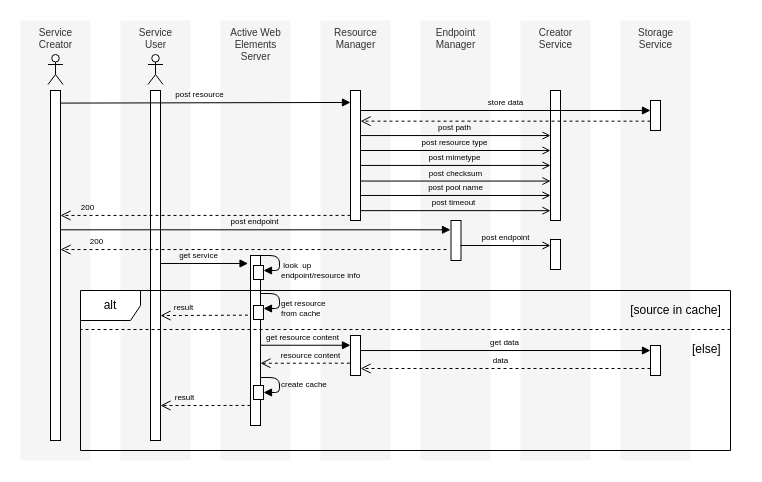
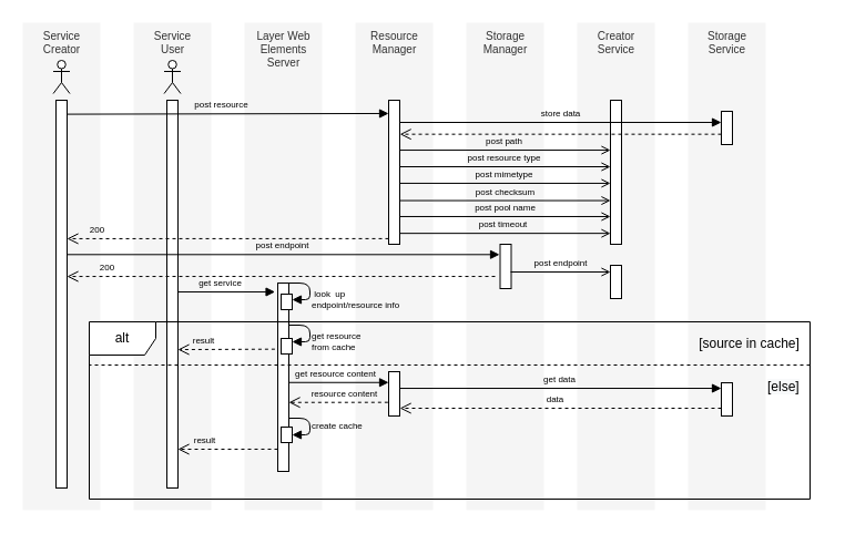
- <mxCell id="4" value="Endpoint&lt;br&gt;Manager" style="html=1;verticalAlign=top;fillColor=#f5f5f5;fontColor=#333333;strokeColor=none;labelBackgroundColor=none;fontSize=10;" parent="1" vertex="1"><mxGeometry x="420" y="20" width="70" height="440" as="geometry" /></mxCell>
+ <mxCell id="4" value="Storage&lt;br&gt;Manager" style="html=1;verticalAlign=top;fillColor=#f5f5f5;fontColor=#333333;strokeColor=none;labelBackgroundColor=none;fontSize=10;" parent="1" vertex="1"><mxGeometry x="420" y="20" width="70" height="440" as="geometry" /></mxCell>
- <mxCell id="6" value="Active Web&lt;br&gt;Elements&lt;br&gt;Server" style="html=1;verticalAlign=top;fillColor=#f5f5f5;fontColor=#333333;strokeColor=none;labelBackgroundColor=none;fontSize=10;" parent="1" vertex="1"><mxGeometry x="220" y="20" width="70" height="440" as="geometry" /></mxCell>
+ <mxCell id="6" value="Layer Web&lt;br&gt;Elements&lt;br&gt;Server" style="html=1;verticalAlign=top;fillColor=#f5f5f5;fontColor=#333333;strokeColor=none;labelBackgroundColor=none;fontSize=10;" parent="1" vertex="1"><mxGeometry x="220" y="20" width="70" height="440" as="geometry" /></mxCell>
